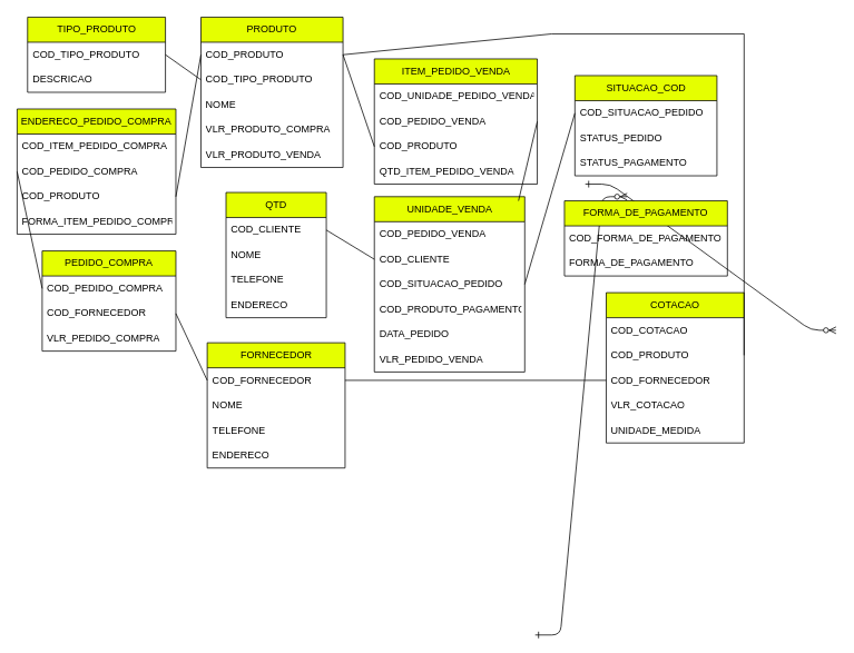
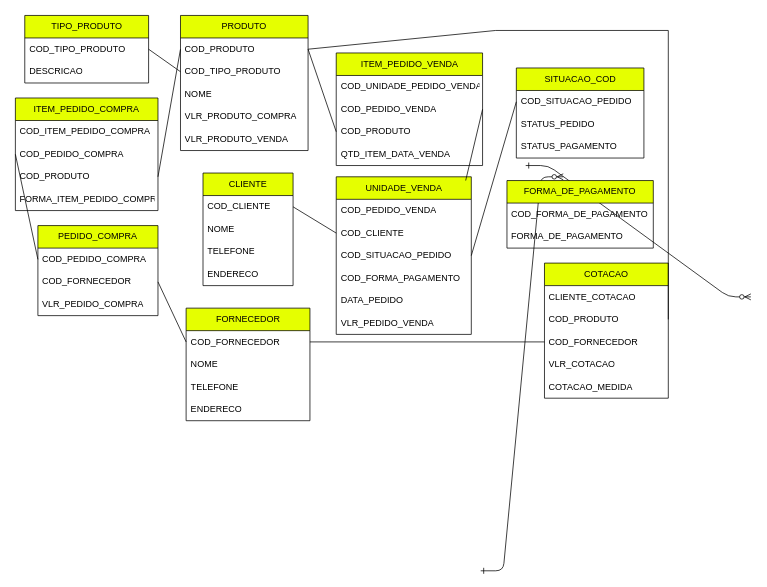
- <mxCell id="47" value="ENDERECO_PEDIDO_COMPRA" style="swimlane;fontStyle=0;childLayout=stackLayout;horizontal=1;startSize=30;horizontalStack=0;resizeParent=1;resizeParentMax=0;resizeLast=0;collapsible=1;marginBottom=0;whiteSpace=wrap;html=1;fillColor=#E5FF00;" vertex="1" parent="1"><mxGeometry x="20" y="130" width="190" height="150" as="geometry" /></mxCell>
+ <mxCell id="47" value="ITEM_PEDIDO_COMPRA" style="swimlane;fontStyle=0;childLayout=stackLayout;horizontal=1;startSize=30;horizontalStack=0;resizeParent=1;resizeParentMax=0;resizeLast=0;collapsible=1;marginBottom=0;whiteSpace=wrap;html=1;fillColor=#E5FF00;" vertex="1" parent="1"><mxGeometry x="20" y="130" width="190" height="150" as="geometry" /></mxCell>
- <mxCell id="35" value="QTD_ITEM_PEDIDO_VENDA" style="text;strokeColor=none;fillColor=none;align=left;verticalAlign=middle;spacingLeft=4;spacingRight=4;overflow=hidden;points=[[0,0.5],[1,0.5]];portConstraint=eastwest;rotatable=0;whiteSpace=wrap;html=1;" vertex="1" parent="31"><mxGeometry y="120" width="195" height="30" as="geometry" /></mxCell>
+ <mxCell id="35" value="QTD_ITEM_DATA_VENDA" style="text;strokeColor=none;fillColor=none;align=left;verticalAlign=middle;spacingLeft=4;spacingRight=4;overflow=hidden;points=[[0,0.5],[1,0.5]];portConstraint=eastwest;rotatable=0;whiteSpace=wrap;html=1;" vertex="1" parent="31"><mxGeometry y="120" width="195" height="30" as="geometry" /></mxCell>
- <mxCell id="11" value="QTD" style="swimlane;fontStyle=0;childLayout=stackLayout;horizontal=1;startSize=30;horizontalStack=0;resizeParent=1;resizeParentMax=0;resizeLast=0;collapsible=1;marginBottom=0;whiteSpace=wrap;html=1;fillColor=#E5FF00;" vertex="1" parent="1"><mxGeometry x="270" y="230" width="120" height="150" as="geometry" /></mxCell>
+ <mxCell id="11" value="CLIENTE" style="swimlane;fontStyle=0;childLayout=stackLayout;horizontal=1;startSize=30;horizontalStack=0;resizeParent=1;resizeParentMax=0;resizeLast=0;collapsible=1;marginBottom=0;whiteSpace=wrap;html=1;fillColor=#E5FF00;" vertex="1" parent="1"><mxGeometry x="270" y="230" width="120" height="150" as="geometry" /></mxCell>
- <mxCell id="8" value="COD_PRODUTO_PAGAMENTO" style="text;strokeColor=none;fillColor=none;align=left;verticalAlign=middle;spacingLeft=4;spacingRight=4;overflow=hidden;points=[[0,0.5],[1,0.5]];portConstraint=eastwest;rotatable=0;whiteSpace=wrap;html=1;" vertex="1" parent="4"><mxGeometry y="120" width="180" height="30" as="geometry" /></mxCell>
+ <mxCell id="8" value="COD_FORMA_PAGAMENTO" style="text;strokeColor=none;fillColor=none;align=left;verticalAlign=middle;spacingLeft=4;spacingRight=4;overflow=hidden;points=[[0,0.5],[1,0.5]];portConstraint=eastwest;rotatable=0;whiteSpace=wrap;html=1;" vertex="1" parent="4"><mxGeometry y="120" width="180" height="30" as="geometry" /></mxCell>
- <mxCell id="59" value="COD_COTACAO" style="text;strokeColor=none;fillColor=none;align=left;verticalAlign=middle;spacingLeft=4;spacingRight=4;overflow=hidden;points=[[0,0.5],[1,0.5]];portConstraint=eastwest;rotatable=0;whiteSpace=wrap;html=1;" vertex="1" parent="58"><mxGeometry y="30" width="165" height="30" as="geometry" /></mxCell>
+ <mxCell id="59" value="CLIENTE_COTACAO" style="text;strokeColor=none;fillColor=none;align=left;verticalAlign=middle;spacingLeft=4;spacingRight=4;overflow=hidden;points=[[0,0.5],[1,0.5]];portConstraint=eastwest;rotatable=0;whiteSpace=wrap;html=1;" vertex="1" parent="58"><mxGeometry y="30" width="165" height="30" as="geometry" /></mxCell>
- <mxCell id="63" value="UNIDADE_MEDIDA" style="text;strokeColor=none;fillColor=none;align=left;verticalAlign=middle;spacingLeft=4;spacingRight=4;overflow=hidden;points=[[0,0.5],[1,0.5]];portConstraint=eastwest;rotatable=0;whiteSpace=wrap;html=1;" vertex="1" parent="58"><mxGeometry y="150" width="165" height="30" as="geometry" /></mxCell>
+ <mxCell id="63" value="COTACAO_MEDIDA" style="text;strokeColor=none;fillColor=none;align=left;verticalAlign=middle;spacingLeft=4;spacingRight=4;overflow=hidden;points=[[0,0.5],[1,0.5]];portConstraint=eastwest;rotatable=0;whiteSpace=wrap;html=1;" vertex="1" parent="58"><mxGeometry y="150" width="165" height="30" as="geometry" /></mxCell>
